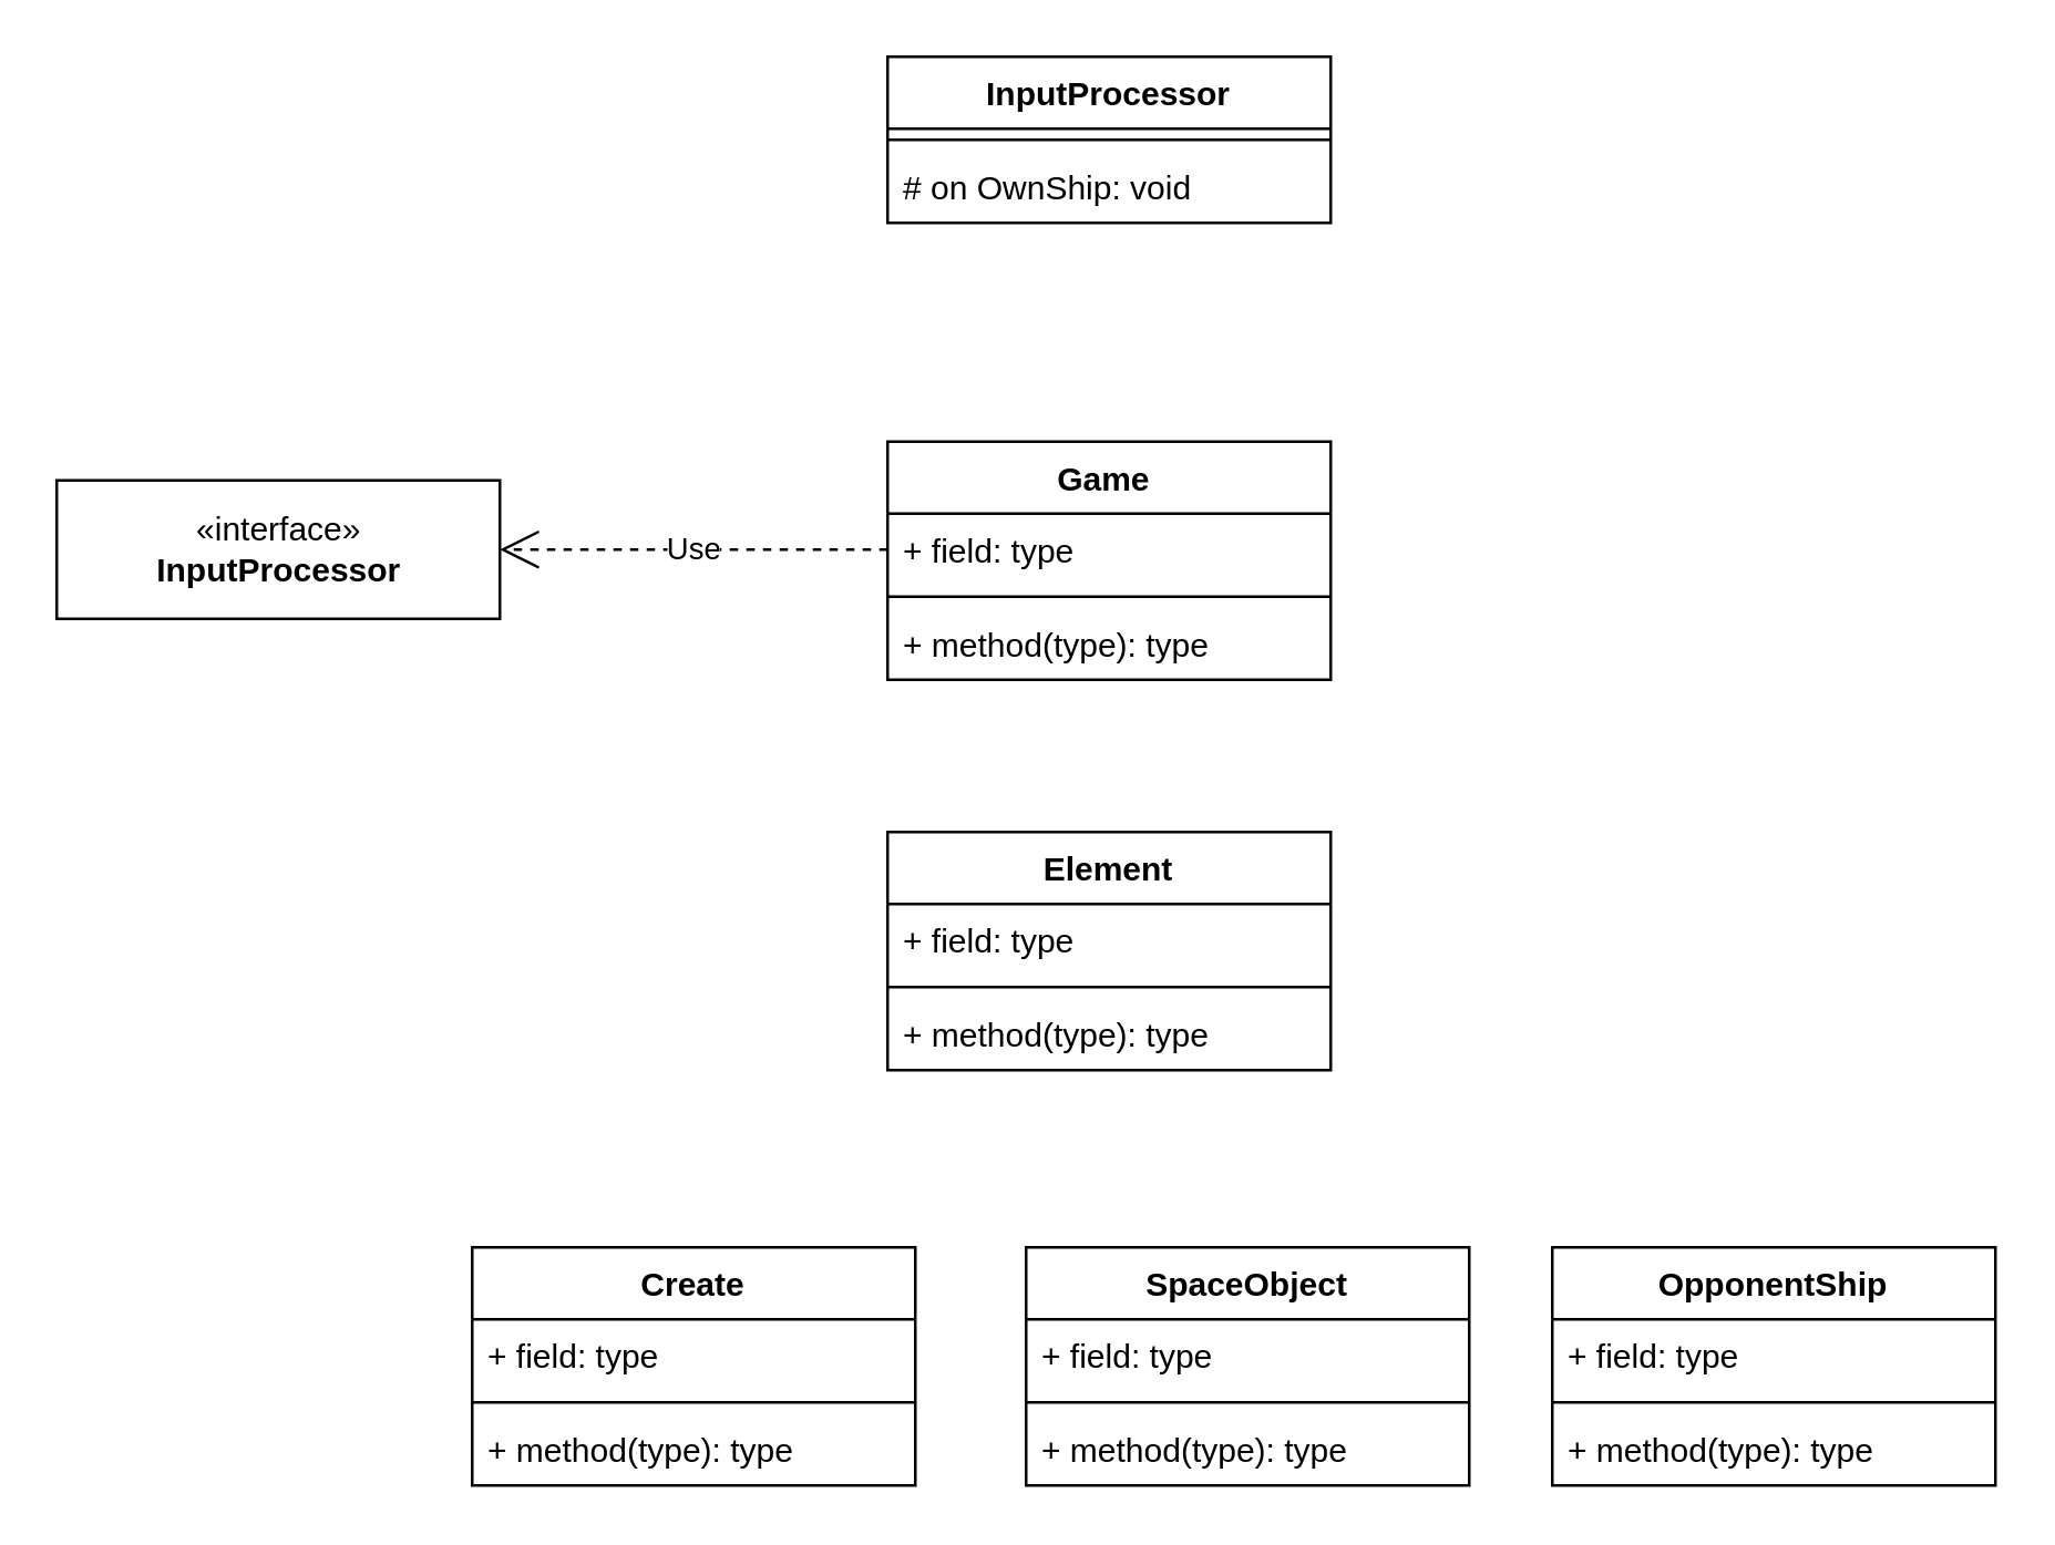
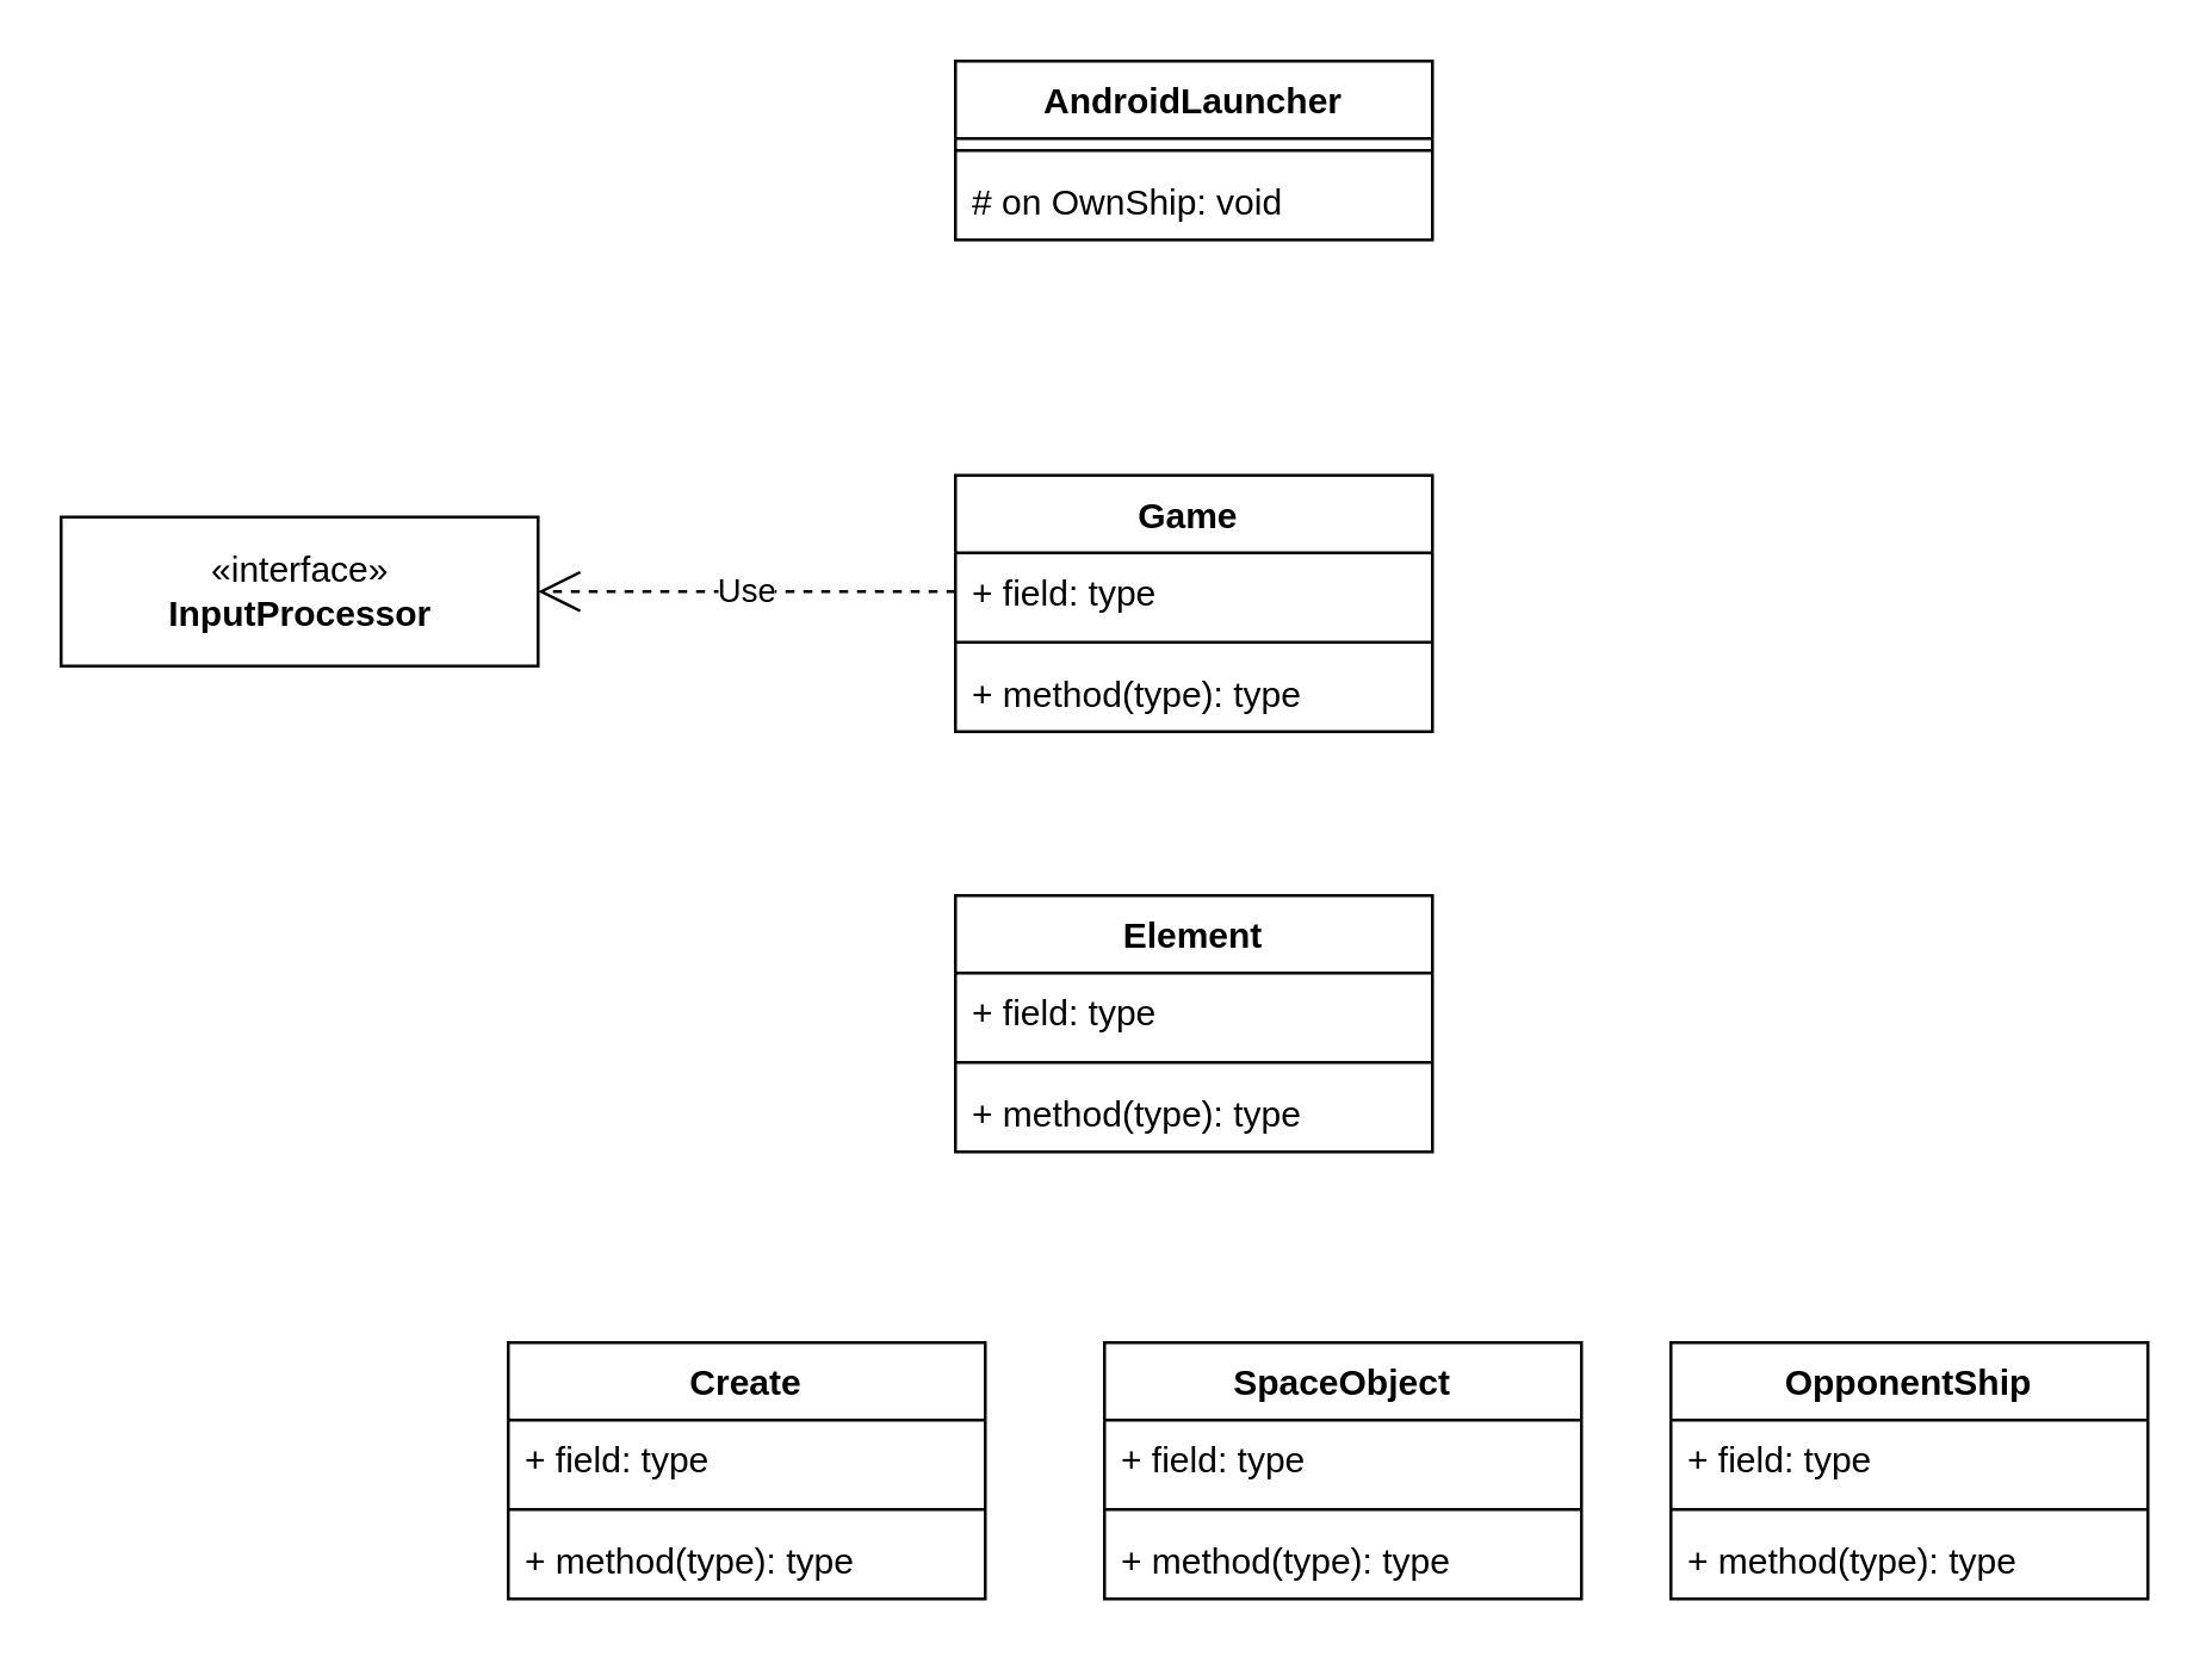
- <mxCell id="2" value="InputProcessor" style="swimlane;fontStyle=1;align=center;verticalAlign=top;childLayout=stackLayout;horizontal=1;startSize=26;horizontalStack=0;resizeParent=1;resizeParentMax=0;resizeLast=0;collapsible=1;marginBottom=0;" vertex="1" parent="1"><mxGeometry x="320" y="20" width="160" height="60" as="geometry" /></mxCell>
+ <mxCell id="2" value="AndroidLauncher" style="swimlane;fontStyle=1;align=center;verticalAlign=top;childLayout=stackLayout;horizontal=1;startSize=26;horizontalStack=0;resizeParent=1;resizeParentMax=0;resizeLast=0;collapsible=1;marginBottom=0;" vertex="1" parent="1"><mxGeometry x="320" y="20" width="160" height="60" as="geometry" /></mxCell>
